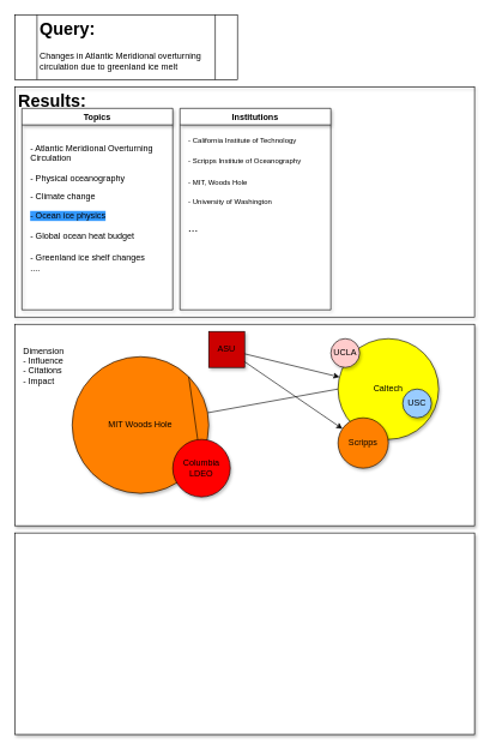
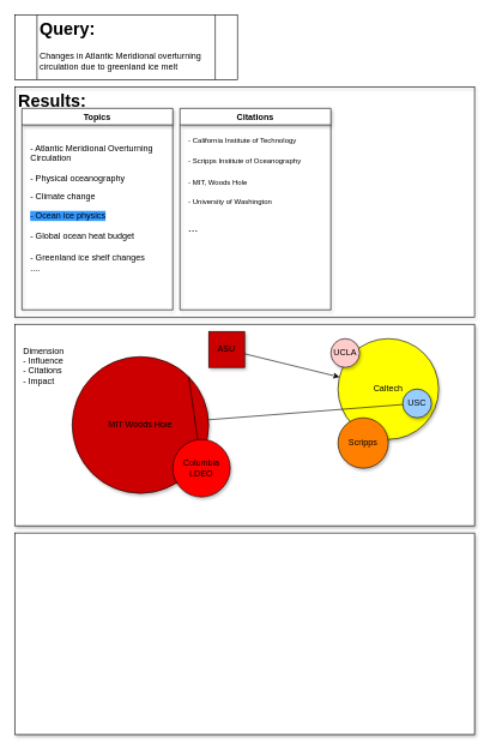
- <mxCell id="7" value="Institutions" style="swimlane;shadow=1;strokeColor=#000000;" vertex="1" parent="1"><mxGeometry x="250" y="150" width="210" height="280" as="geometry" /></mxCell>
+ <mxCell id="7" value="Citations" style="swimlane;shadow=1;strokeColor=#000000;" vertex="1" parent="1"><mxGeometry x="250" y="150" width="210" height="280" as="geometry" /></mxCell>
- <mxCell id="22" value="" style="endArrow=classic;html=1;" edge="1" parent="1" source="20" target="14"><mxGeometry width="50" height="50" relative="1" as="geometry"><mxPoint x="400" y="610" as="sourcePoint" /><mxPoint x="450" y="560" as="targetPoint" /></mxGeometry></mxCell>
- <mxCell id="15" value="" style="endArrow=none;html=1;entryX=0;entryY=0.5;entryDx=0;entryDy=0;" edge="1" parent="1" source="16" target="11"><mxGeometry width="50" height="50" relative="1" as="geometry"><mxPoint x="340" y="410" as="sourcePoint" /><mxPoint x="390" y="360" as="targetPoint" /></mxGeometry></mxCell>
+ <mxCell id="15" value="" style="endArrow=none;html=1;" edge="1" parent="1" source="16" target="13"><mxGeometry width="50" height="50" relative="1" as="geometry"><mxPoint x="340" y="410" as="sourcePoint" /><mxPoint x="390" y="360" as="targetPoint" /></mxGeometry></mxCell>
- <mxCell id="16" value="MIT Woods Hole" style="ellipse;whiteSpace=wrap;html=1;aspect=fixed;shadow=1;strokeColor=#000000;fillColor=#FF8000;" vertex="1" parent="1"><mxGeometry x="100" y="495" width="190" height="190" as="geometry" /></mxCell>
+ <mxCell id="16" value="MIT Woods Hole" style="ellipse;whiteSpace=wrap;html=1;aspect=fixed;shadow=1;strokeColor=#000000;fillColor=#cc0000;" vertex="1" parent="1"><mxGeometry x="100" y="495" width="190" height="190" as="geometry" /></mxCell>
